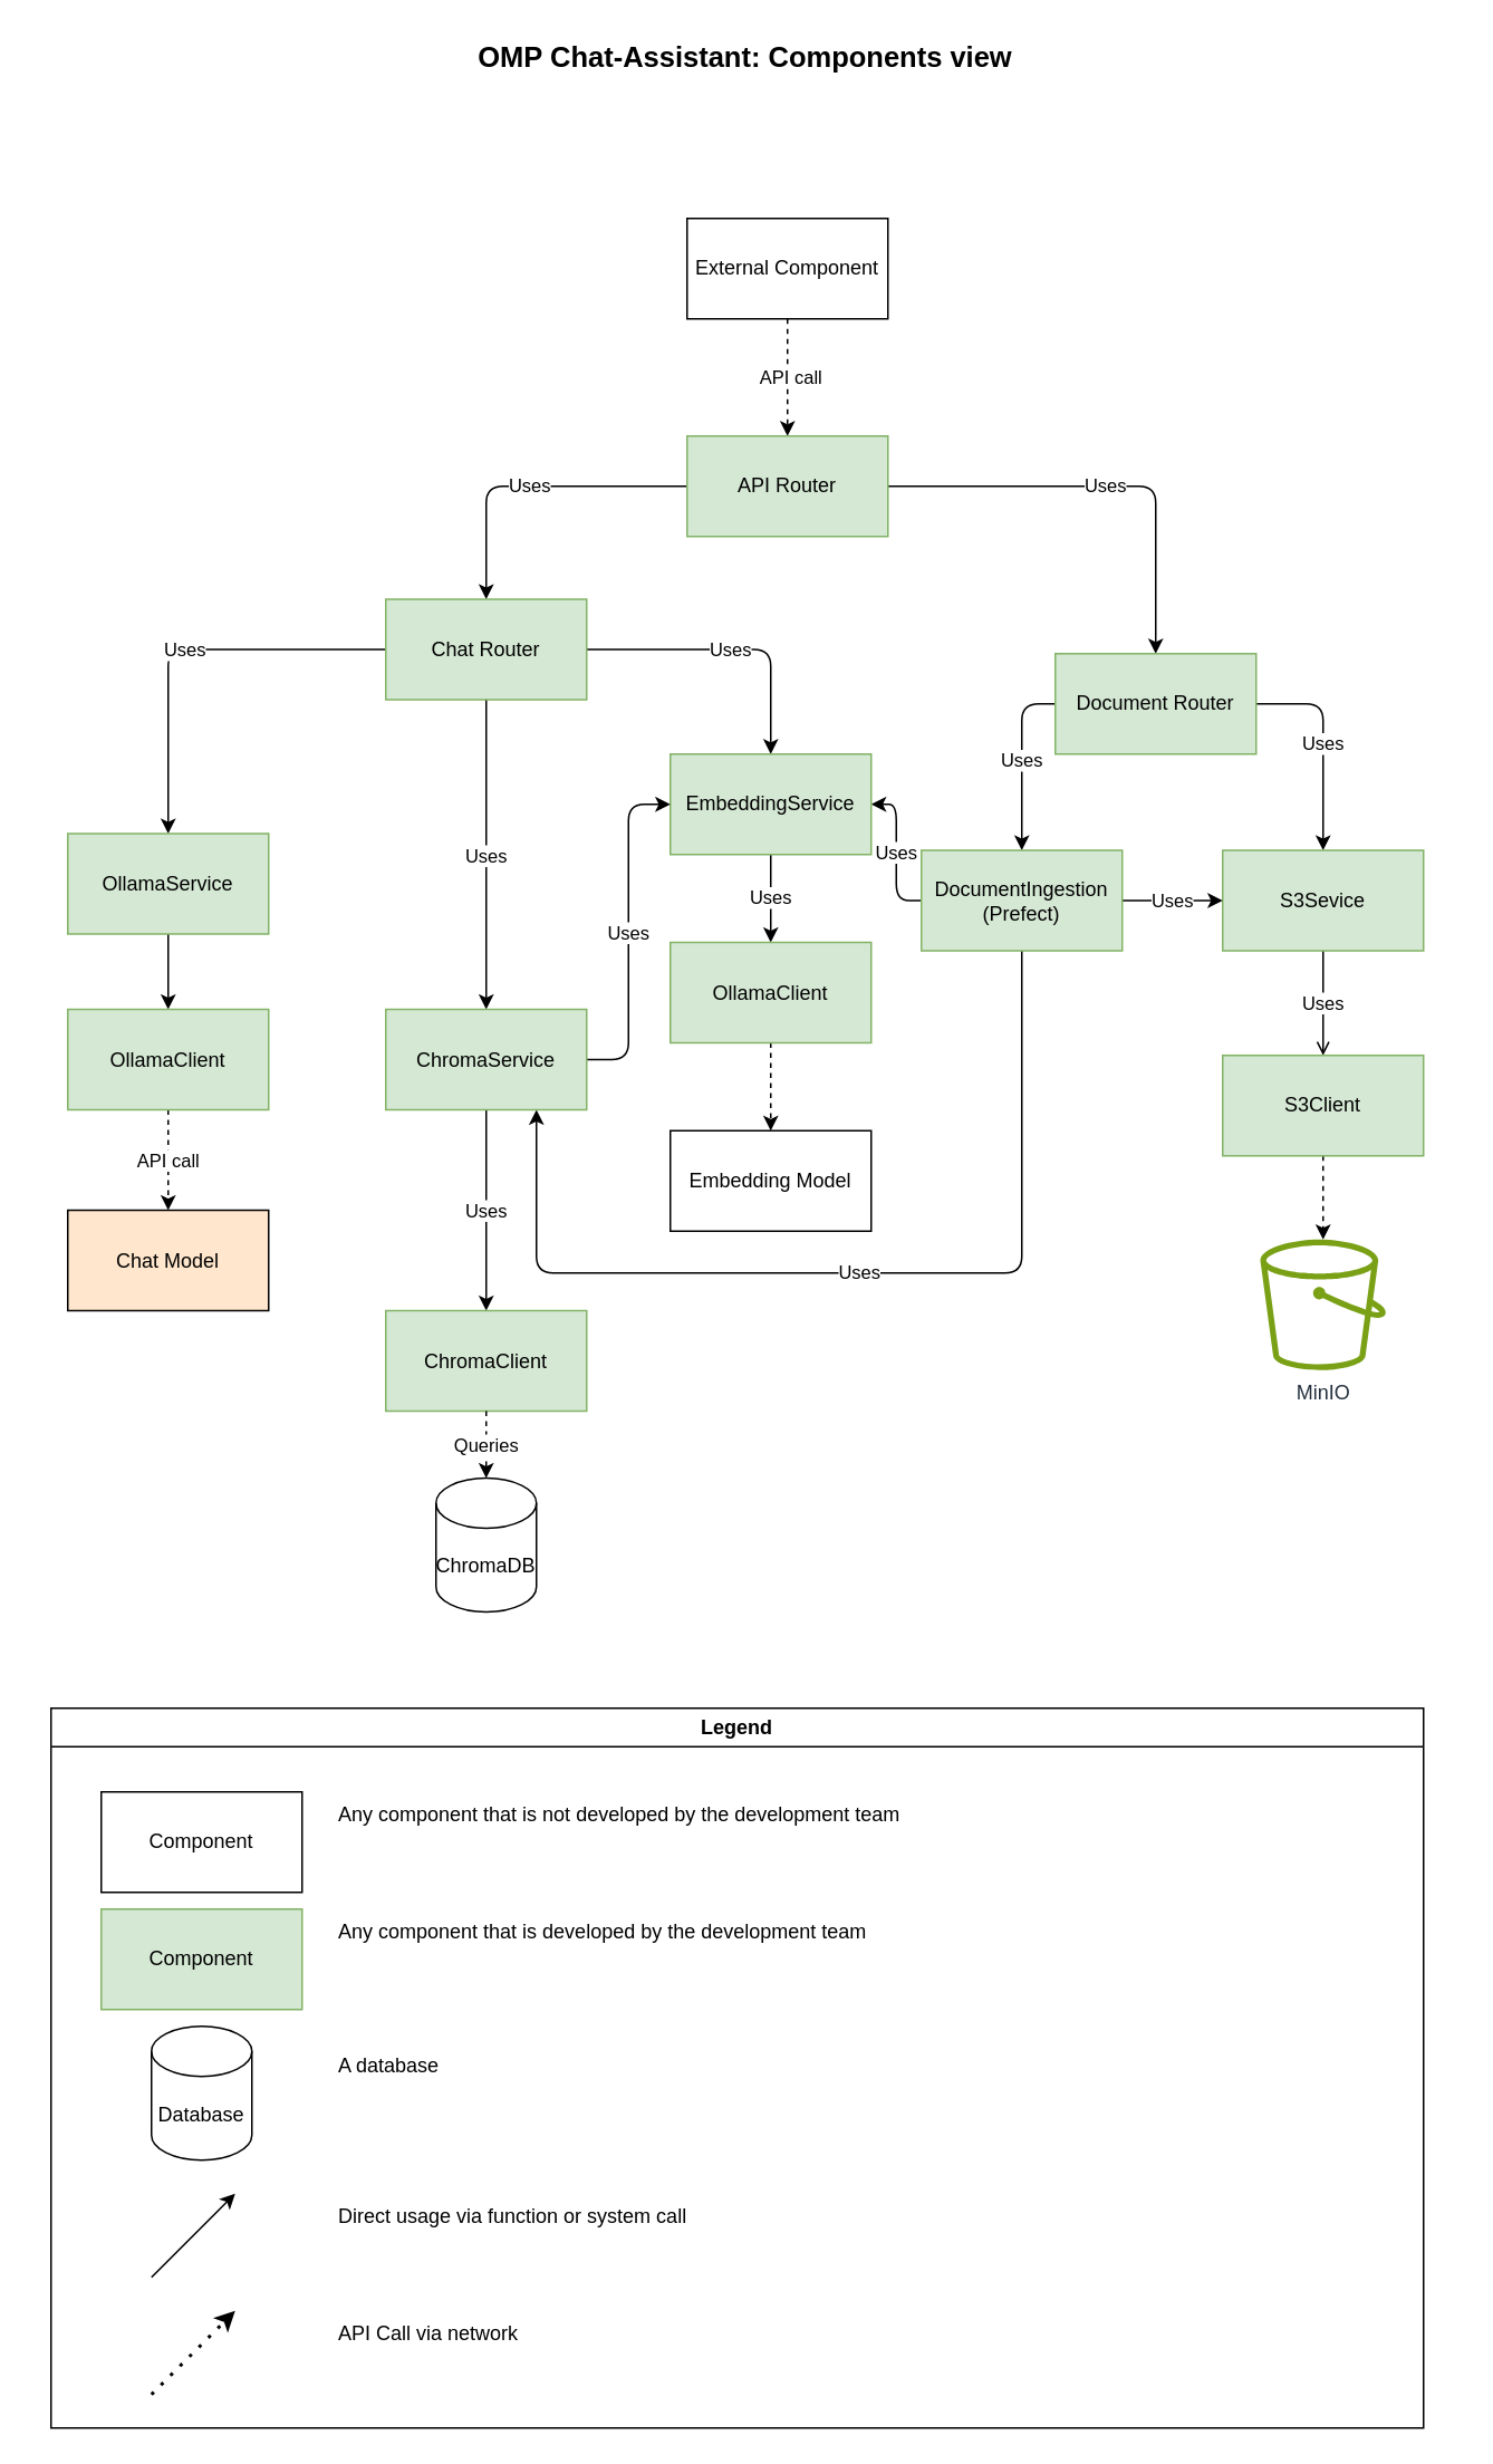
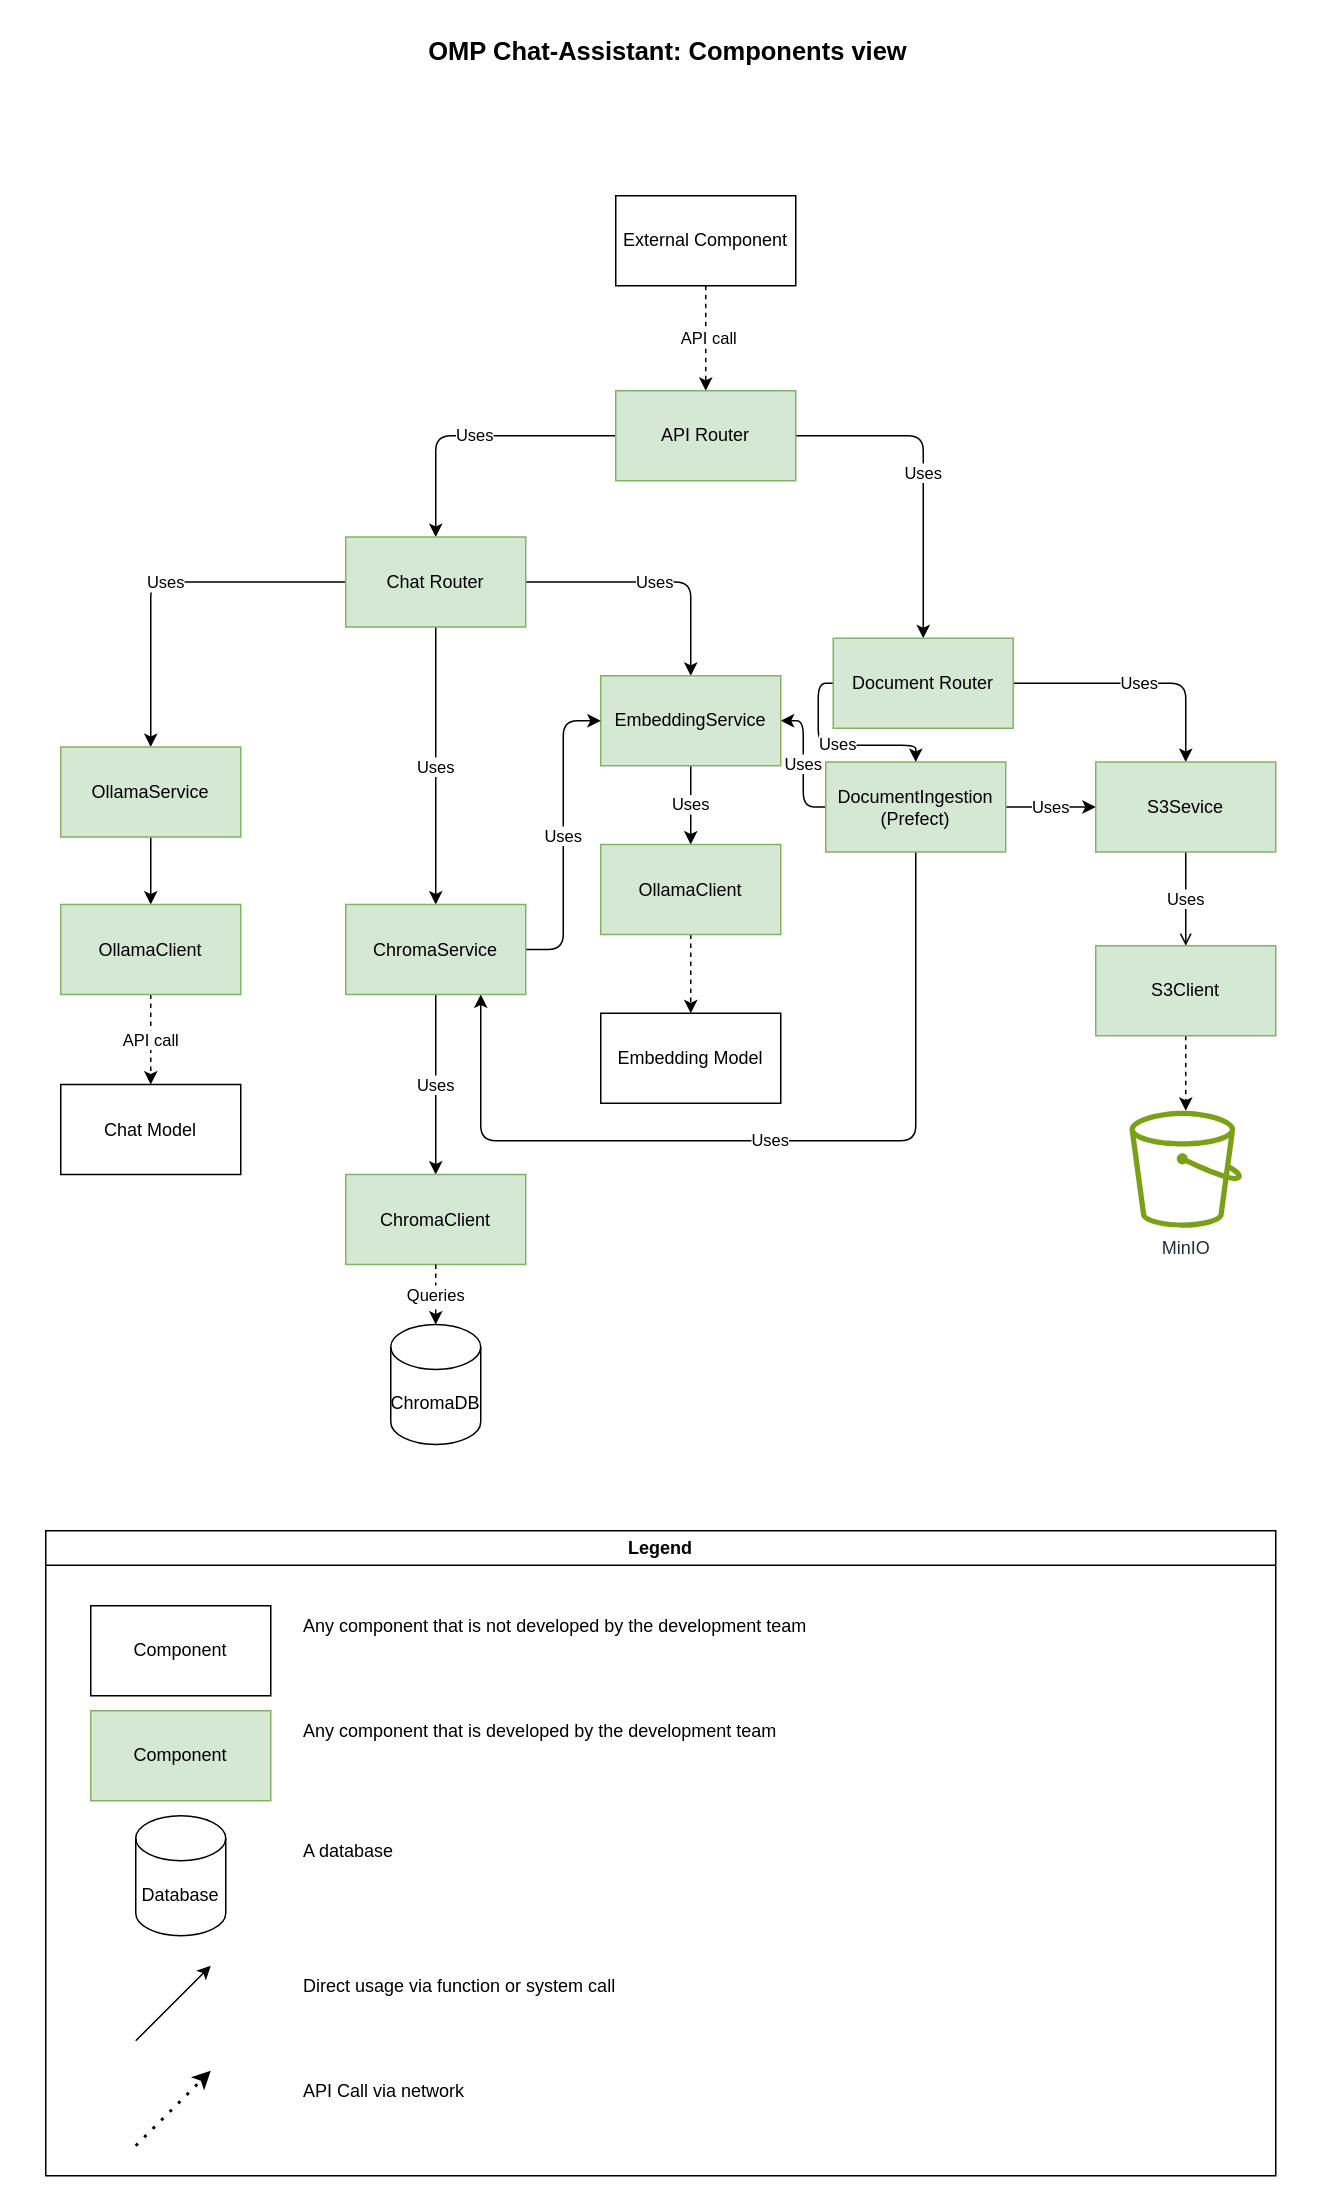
- <mxCell id="26" value="Document Router" style="rounded=0;whiteSpace=wrap;html=1;fillColor=#d5e8d4;strokeColor=#82b366;" vertex="1" parent="1"><mxGeometry x="630" y="390" width="120" height="60" as="geometry" /></mxCell>
+ <mxCell id="26" value="Document Router" style="rounded=0;whiteSpace=wrap;html=1;fillColor=#d5e8d4;strokeColor=#82b366;" vertex="1" parent="1"><mxGeometry x="555" y="425" width="120" height="60" as="geometry" /></mxCell>
- <mxCell id="40" value="Chat Model" style="rounded=0;whiteSpace=wrap;html=1;fillColor=#ffe6cc;" vertex="1" parent="1"><mxGeometry x="40" y="722.5" width="120" height="60" as="geometry" /></mxCell>
+ <mxCell id="40" value="Chat Model" style="rounded=0;whiteSpace=wrap;html=1;" vertex="1" parent="1"><mxGeometry x="40" y="722.5" width="120" height="60" as="geometry" /></mxCell>
